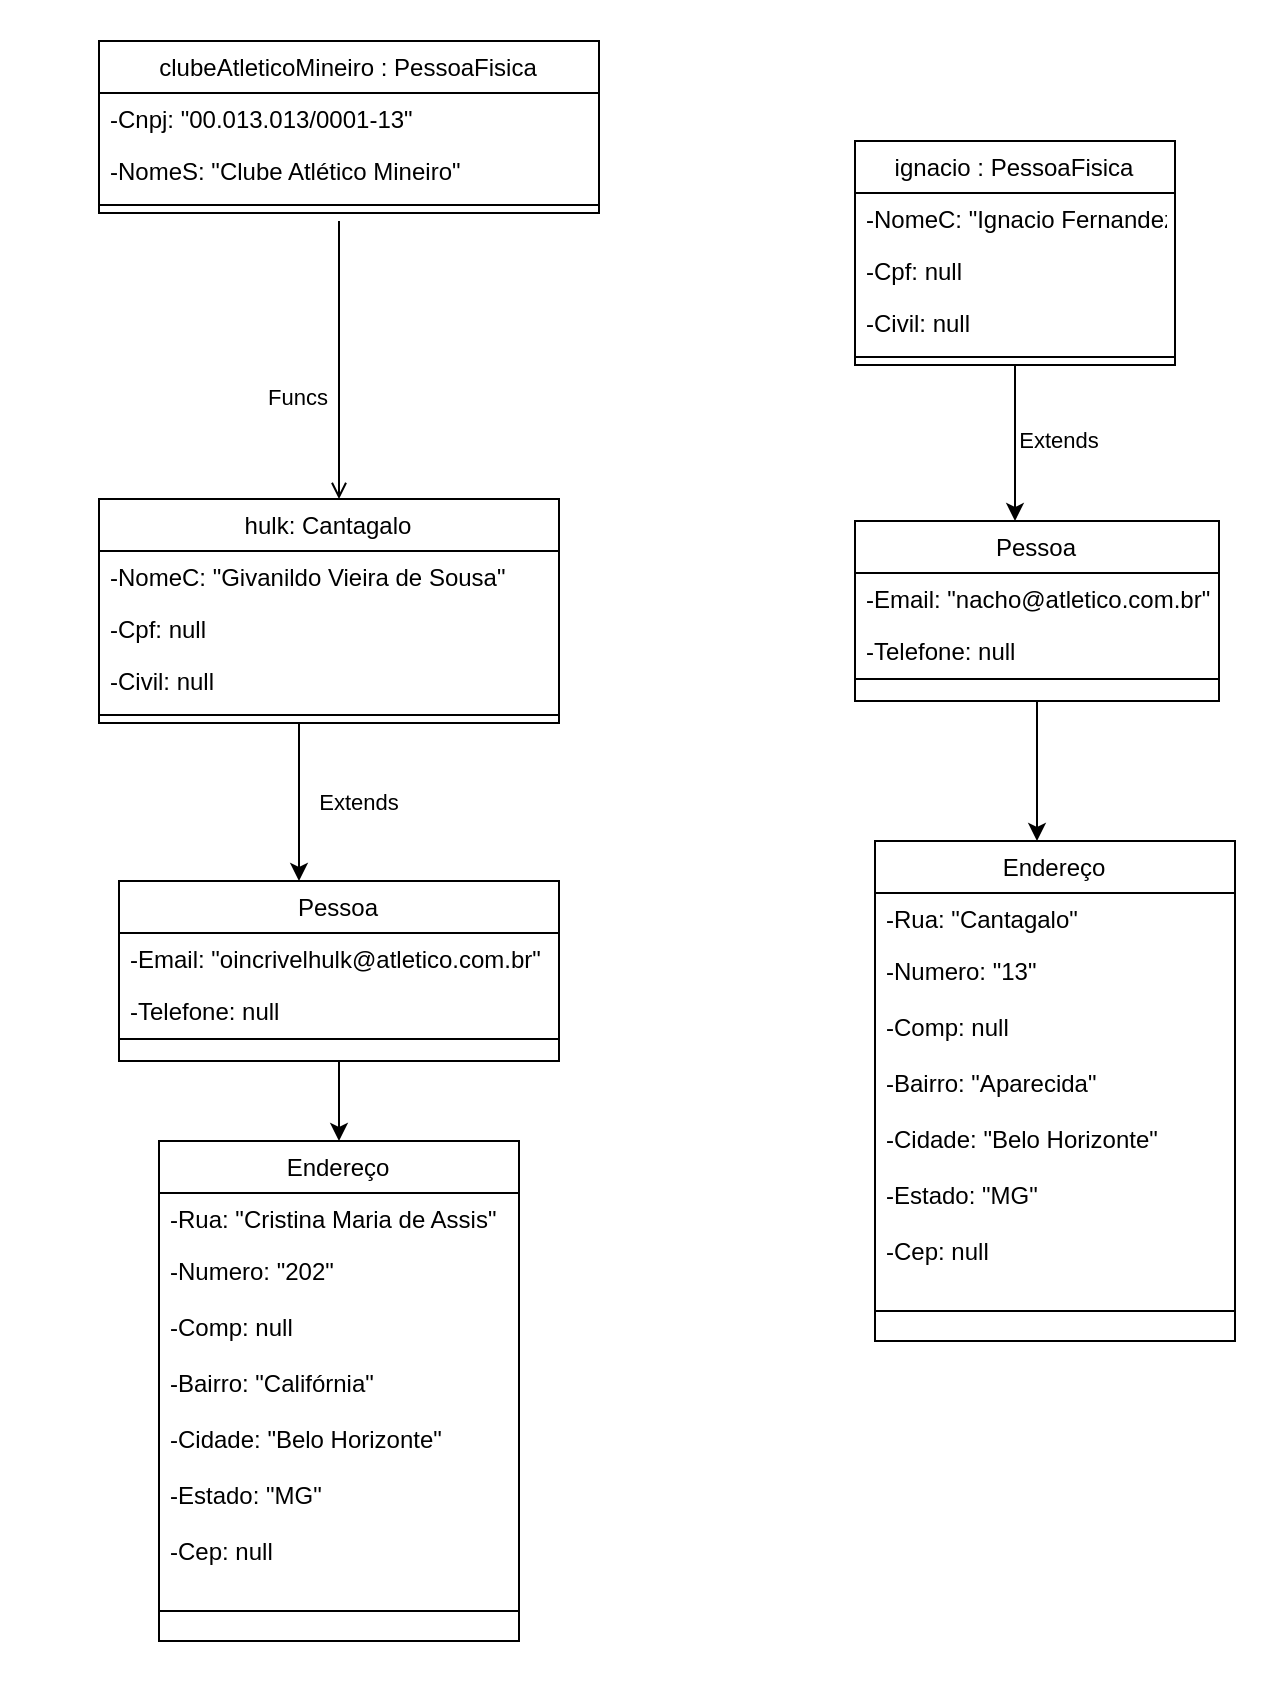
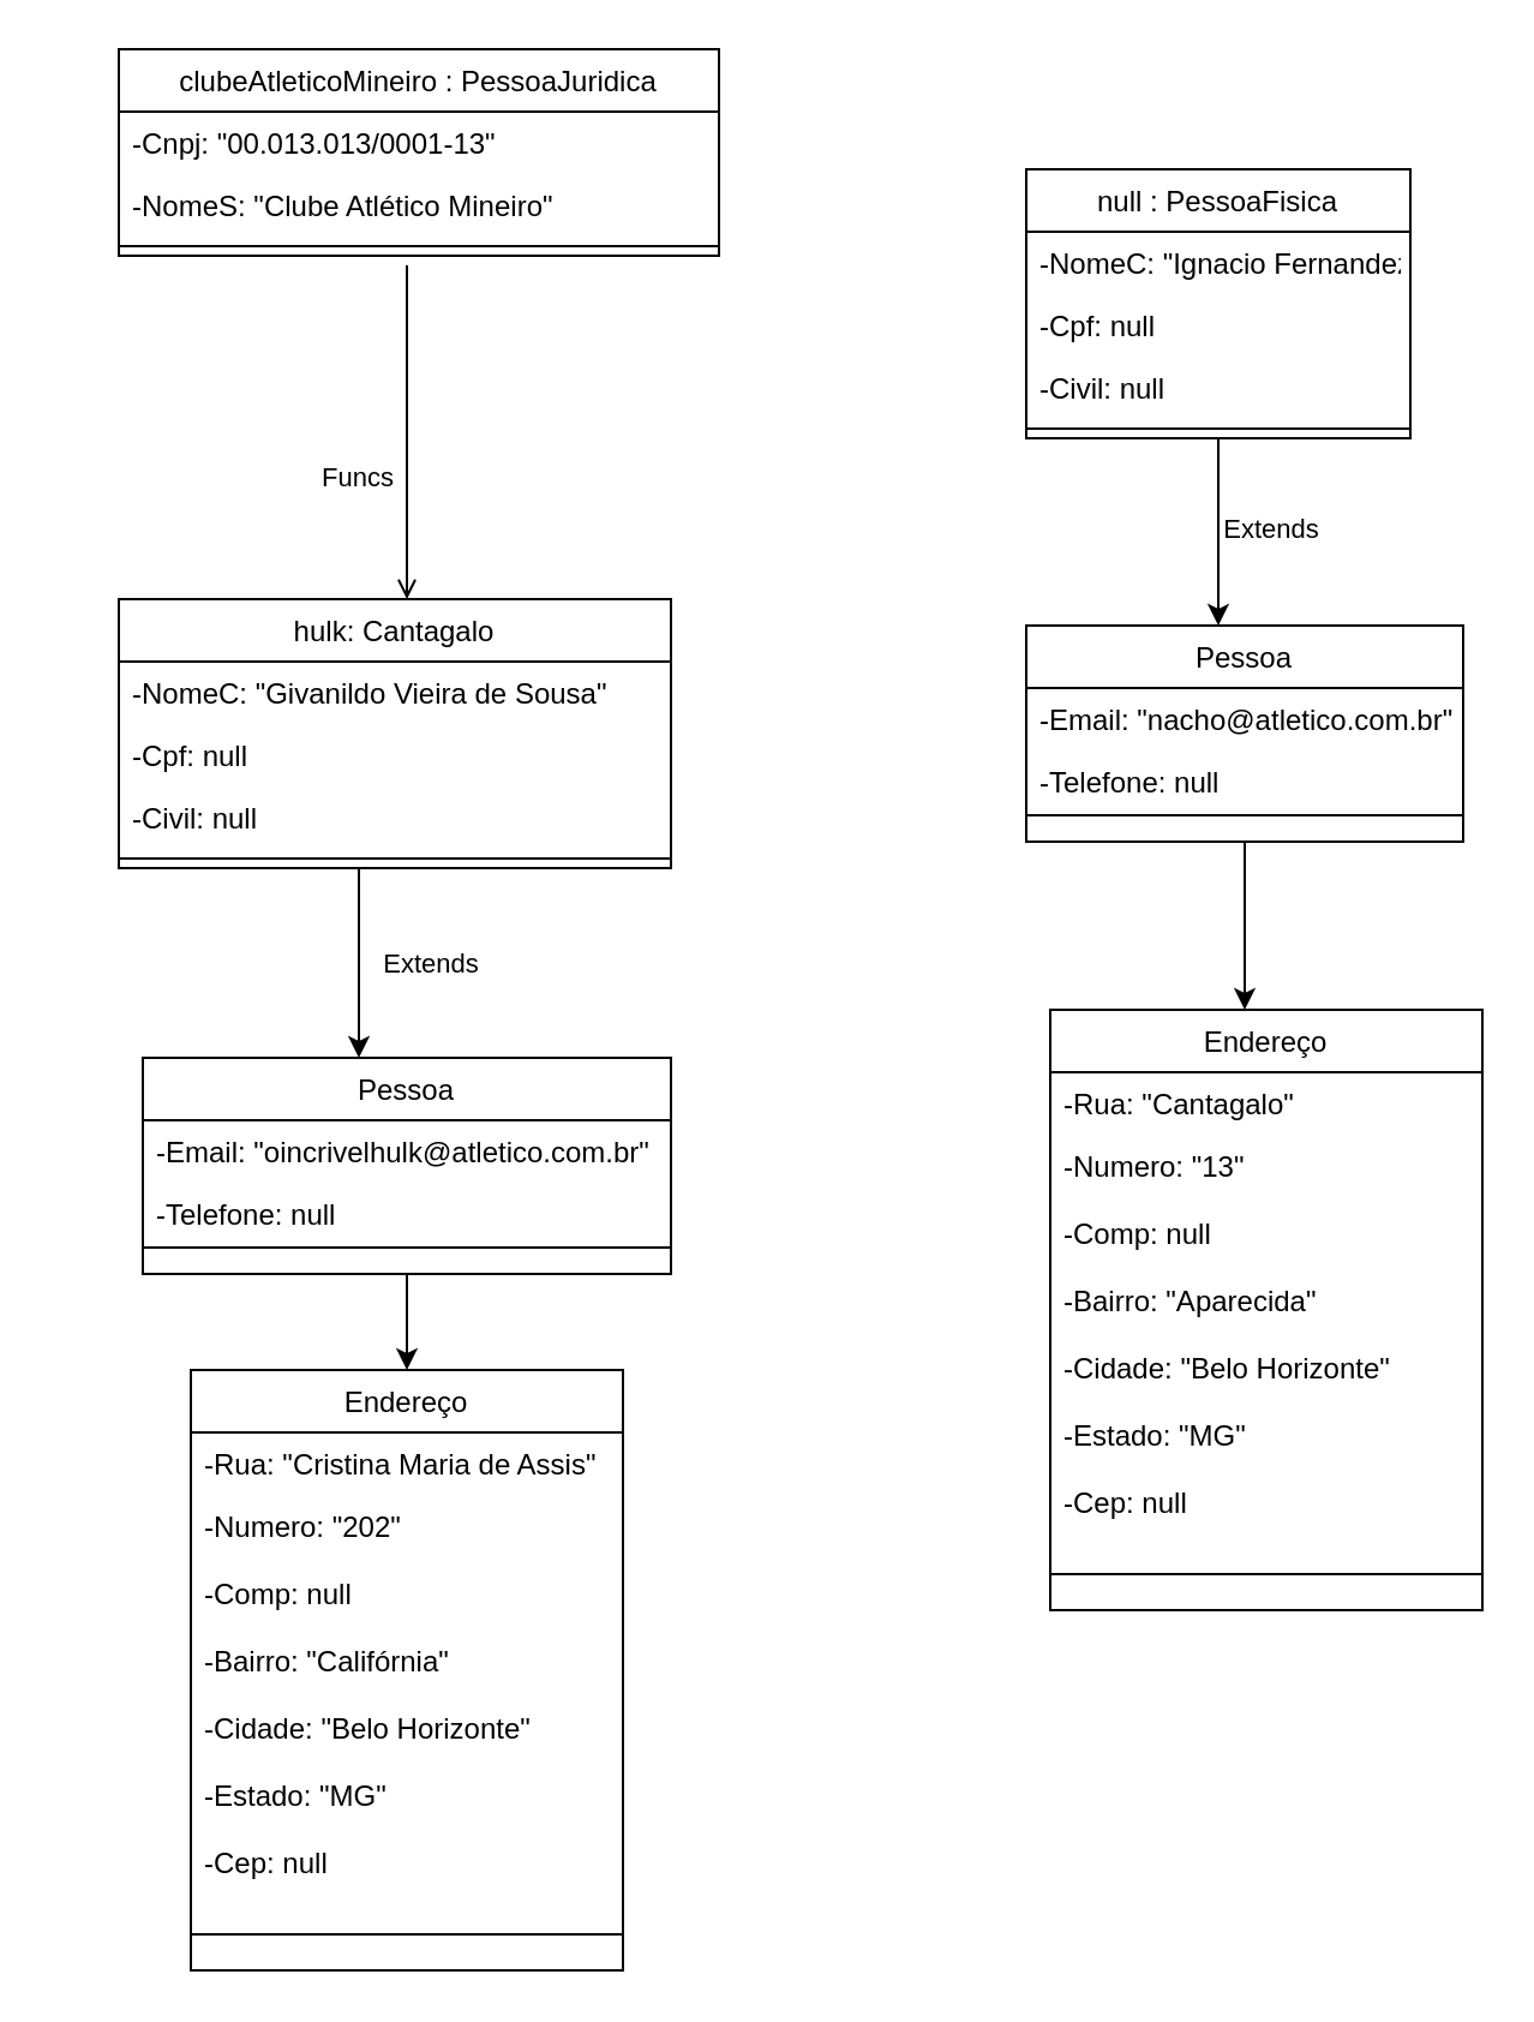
- <mxCell id="2" value="clubeAtleticoMineiro : PessoaFisica&#10;" style="swimlane;fontStyle=0;align=center;verticalAlign=top;childLayout=stackLayout;horizontal=1;startSize=26;horizontalStack=0;resizeParent=1;resizeLast=0;collapsible=1;marginBottom=0;rounded=0;shadow=0;strokeWidth=1;" vertex="1" parent="1"><mxGeometry x="49" y="20" width="250" height="86" as="geometry"><mxRectangle x="230" y="140" width="160" height="26" as="alternateBounds" /></mxGeometry></mxCell>
+ <mxCell id="2" value="clubeAtleticoMineiro : PessoaJuridica&#10;" style="swimlane;fontStyle=0;align=center;verticalAlign=top;childLayout=stackLayout;horizontal=1;startSize=26;horizontalStack=0;resizeParent=1;resizeLast=0;collapsible=1;marginBottom=0;rounded=0;shadow=0;strokeWidth=1;" vertex="1" parent="1"><mxGeometry x="49" y="20" width="250" height="86" as="geometry"><mxRectangle x="230" y="140" width="160" height="26" as="alternateBounds" /></mxGeometry></mxCell>
- <mxCell id="7" value="ignacio : PessoaFisica" style="swimlane;fontStyle=0;align=center;verticalAlign=top;childLayout=stackLayout;horizontal=1;startSize=26;horizontalStack=0;resizeParent=1;resizeLast=0;collapsible=1;marginBottom=0;rounded=0;shadow=0;strokeWidth=1;" vertex="1" parent="1"><mxGeometry x="427" y="70" width="160" height="112" as="geometry"><mxRectangle x="550" y="140" width="160" height="26" as="alternateBounds" /></mxGeometry></mxCell>
+ <mxCell id="7" value="null : PessoaFisica" style="swimlane;fontStyle=0;align=center;verticalAlign=top;childLayout=stackLayout;horizontal=1;startSize=26;horizontalStack=0;resizeParent=1;resizeLast=0;collapsible=1;marginBottom=0;rounded=0;shadow=0;strokeWidth=1;" vertex="1" parent="1"><mxGeometry x="427" y="70" width="160" height="112" as="geometry"><mxRectangle x="550" y="140" width="160" height="26" as="alternateBounds" /></mxGeometry></mxCell>
